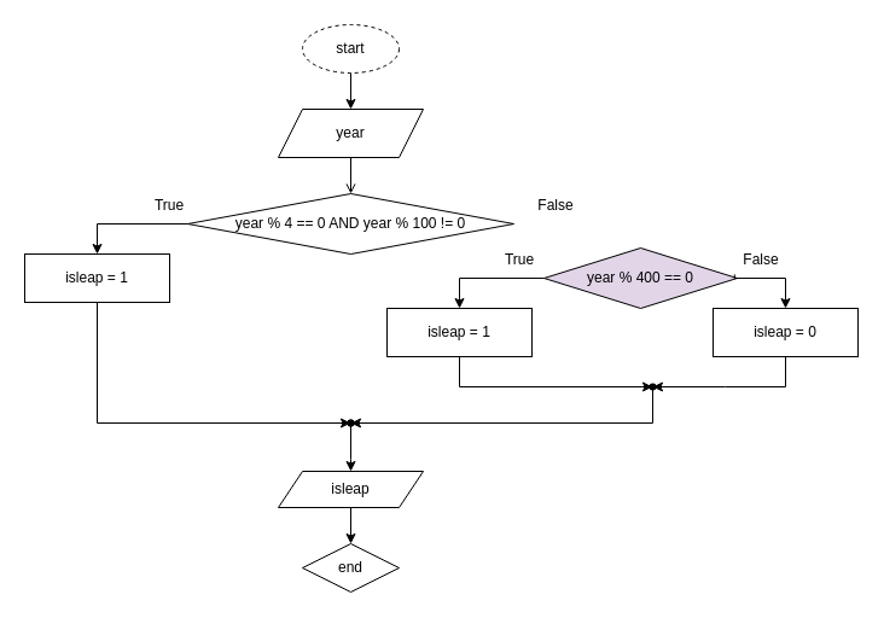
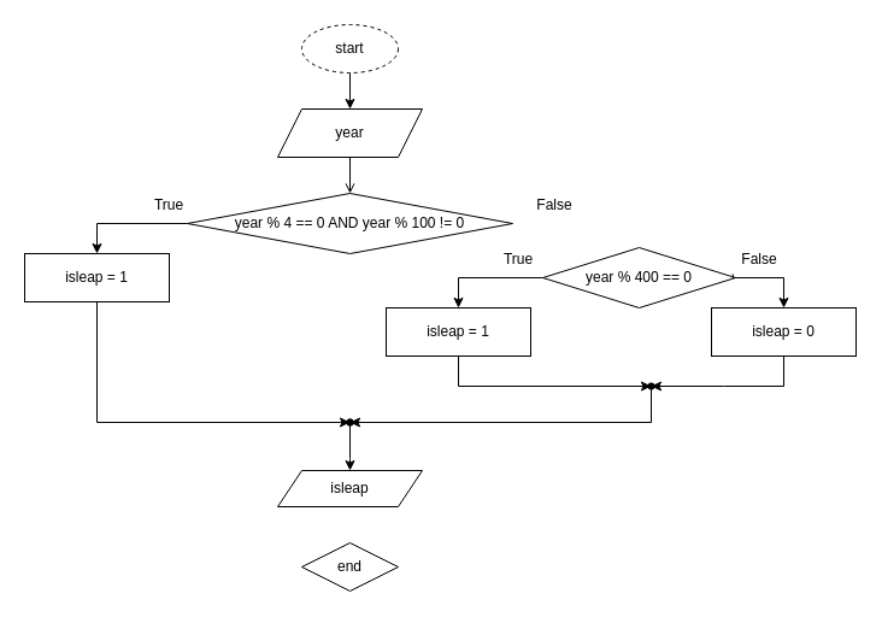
- <mxCell id="12" value="year % 400 == 0" style="rhombus;whiteSpace=wrap;html=1;fillColor=#e1d5e7;" vertex="1" parent="1"><mxGeometry x="450" y="205" width="160" height="50" as="geometry" /></mxCell>
+ <mxCell id="12" value="year % 400 == 0" style="rhombus;whiteSpace=wrap;html=1;" vertex="1" parent="1"><mxGeometry x="450" y="205" width="160" height="50" as="geometry" /></mxCell>
- <mxCell id="16" value="" style="edgeStyle=orthogonalEdgeStyle;rounded=0;orthogonalLoop=1;jettySize=auto;html=1;" edge="1" parent="1" source="17" target="18"><mxGeometry relative="1" as="geometry" /></mxCell>
